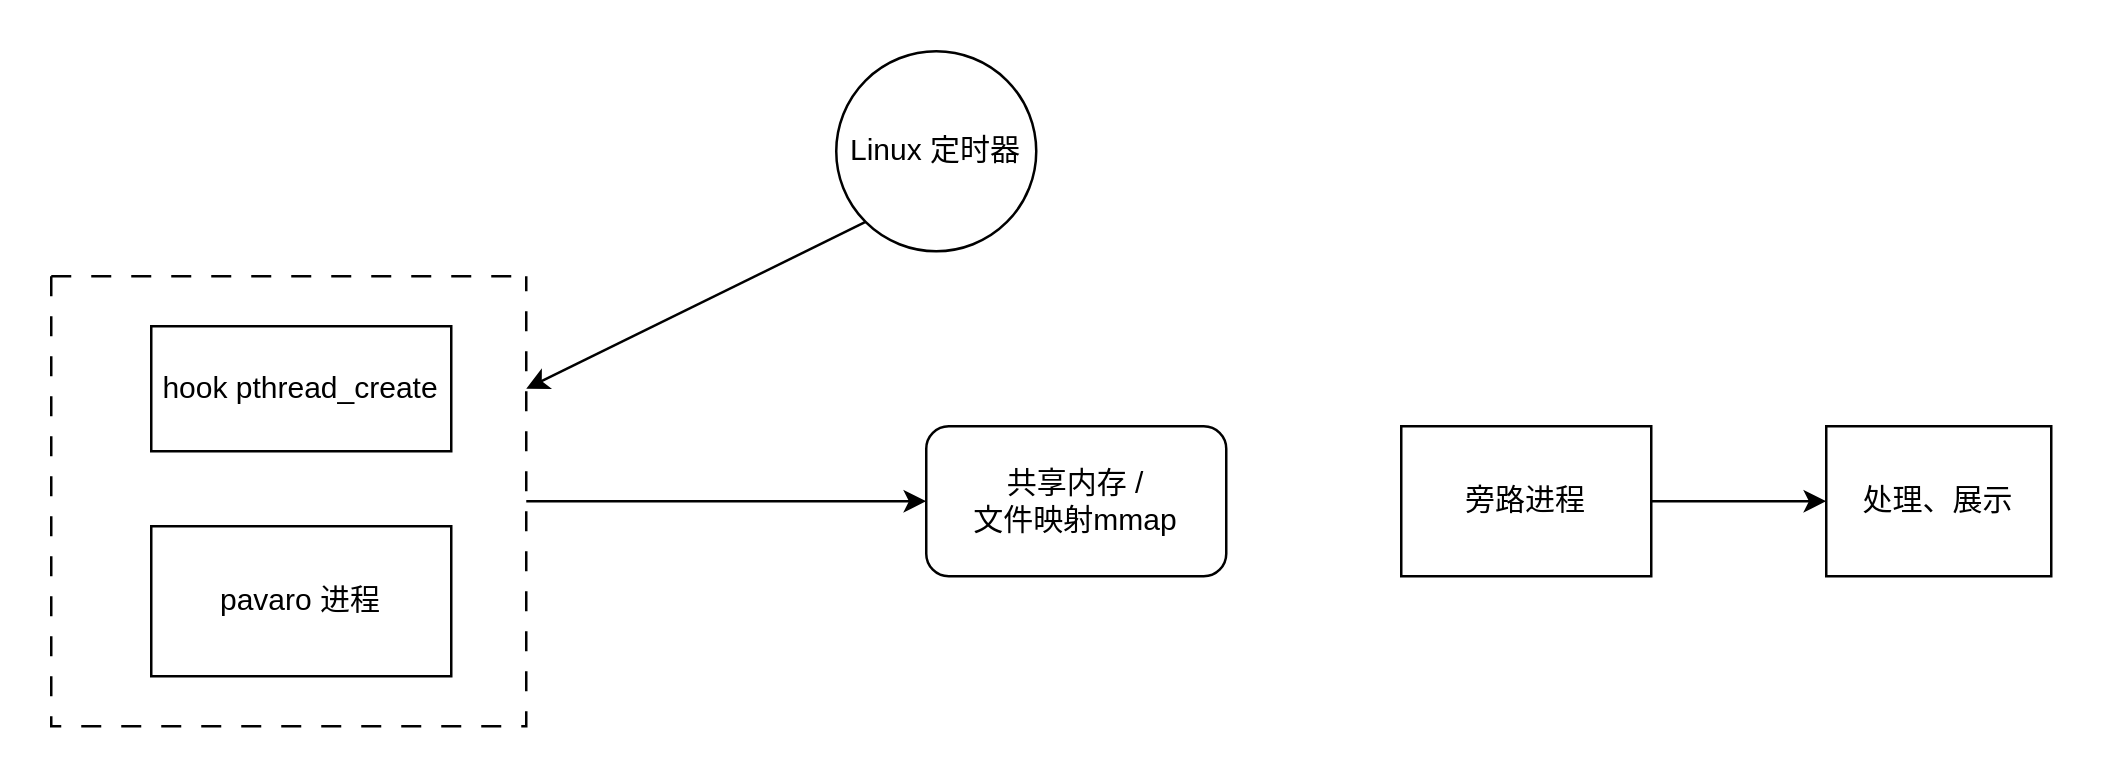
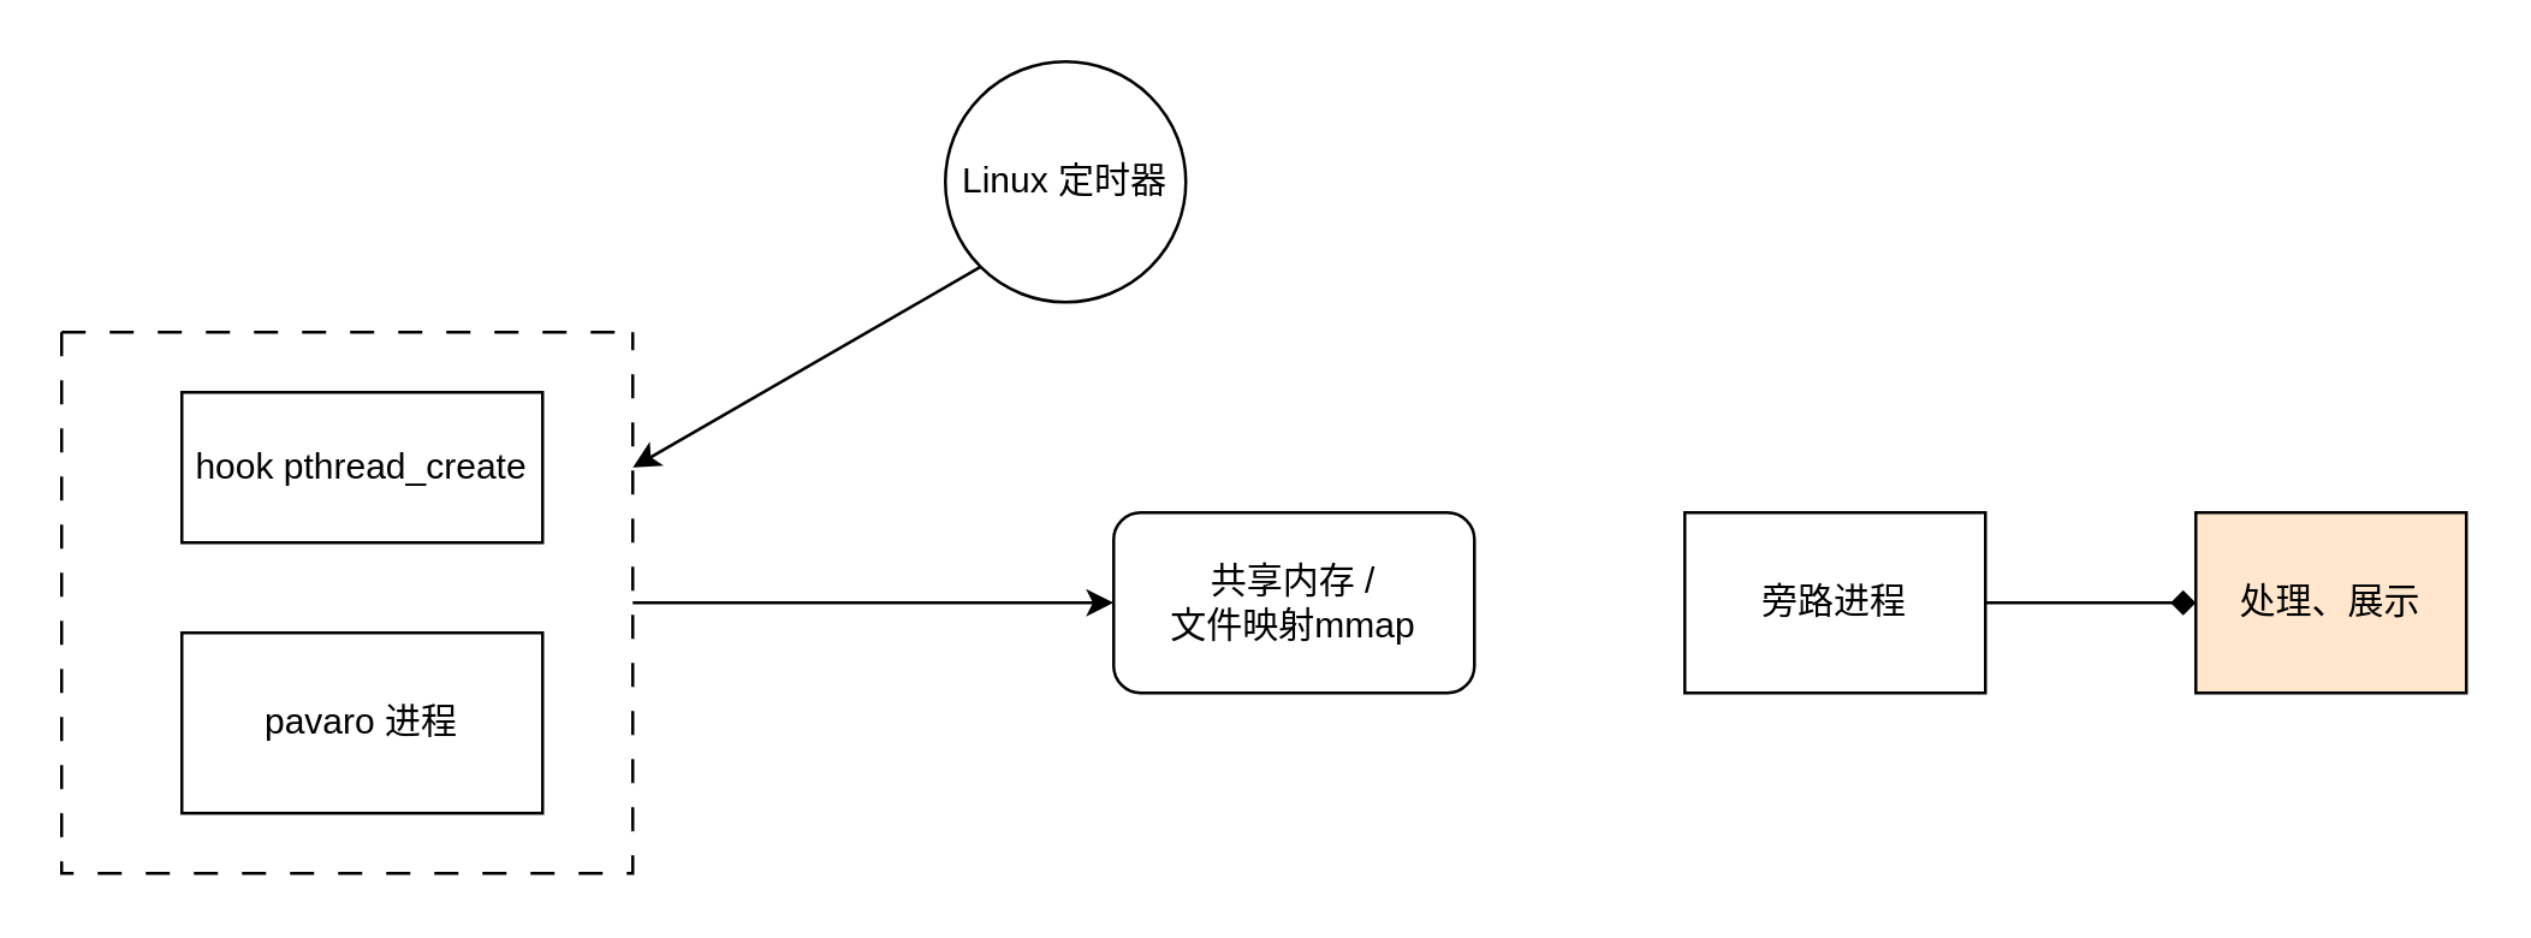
- <mxCell id="3" value="Linux 定时器" style="ellipse;whiteSpace=wrap;html=1;aspect=fixed;" vertex="1" parent="1"><mxGeometry x="334" y="20" width="80" height="80" as="geometry" /></mxCell>
+ <mxCell id="3" value="Linux 定时器" style="ellipse;whiteSpace=wrap;html=1;aspect=fixed;" vertex="1" parent="1"><mxGeometry x="314" y="20" width="80" height="80" as="geometry" /></mxCell>
- <mxCell id="5" style="edgeStyle=orthogonalEdgeStyle;rounded=0;orthogonalLoop=1;jettySize=auto;html=1;exitX=1;exitY=0.5;exitDx=0;exitDy=0;entryX=0;entryY=0.5;entryDx=0;entryDy=0;" edge="1" parent="1" source="6" target="11"><mxGeometry relative="1" as="geometry" /></mxCell>
+ <mxCell id="5" style="edgeStyle=orthogonalEdgeStyle;rounded=0;orthogonalLoop=1;jettySize=auto;html=1;exitX=1;exitY=0.5;exitDx=0;exitDy=0;entryX=0;entryY=0.5;entryDx=0;entryDy=0;endArrow=diamond;" edge="1" parent="1" source="6" target="11"><mxGeometry relative="1" as="geometry" /></mxCell>
- <mxCell id="11" value="处理、展示" style="rounded=0;whiteSpace=wrap;html=1;" vertex="1" parent="1"><mxGeometry x="730" y="170" width="90" height="60" as="geometry" /></mxCell>
+ <mxCell id="11" value="处理、展示" style="rounded=0;whiteSpace=wrap;html=1;fillColor=#ffe6cc;" vertex="1" parent="1"><mxGeometry x="730" y="170" width="90" height="60" as="geometry" /></mxCell>
